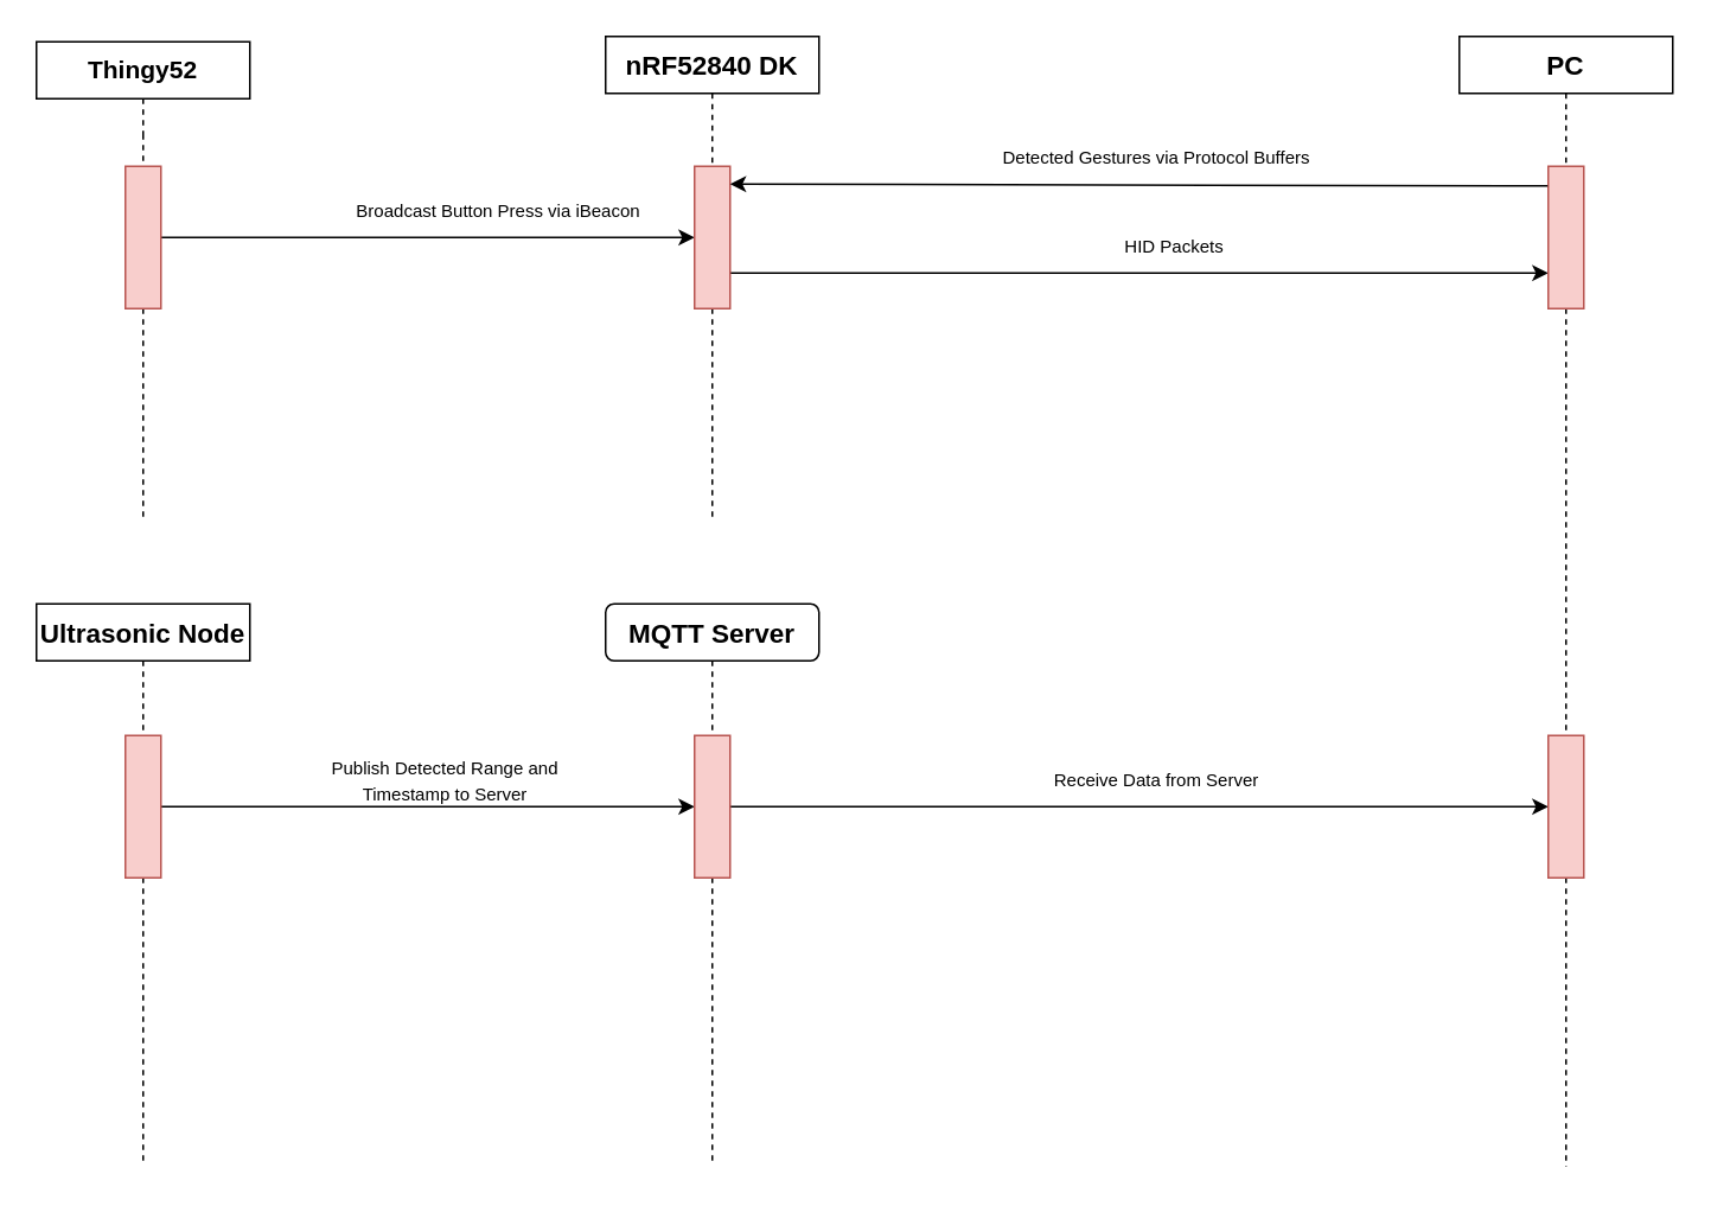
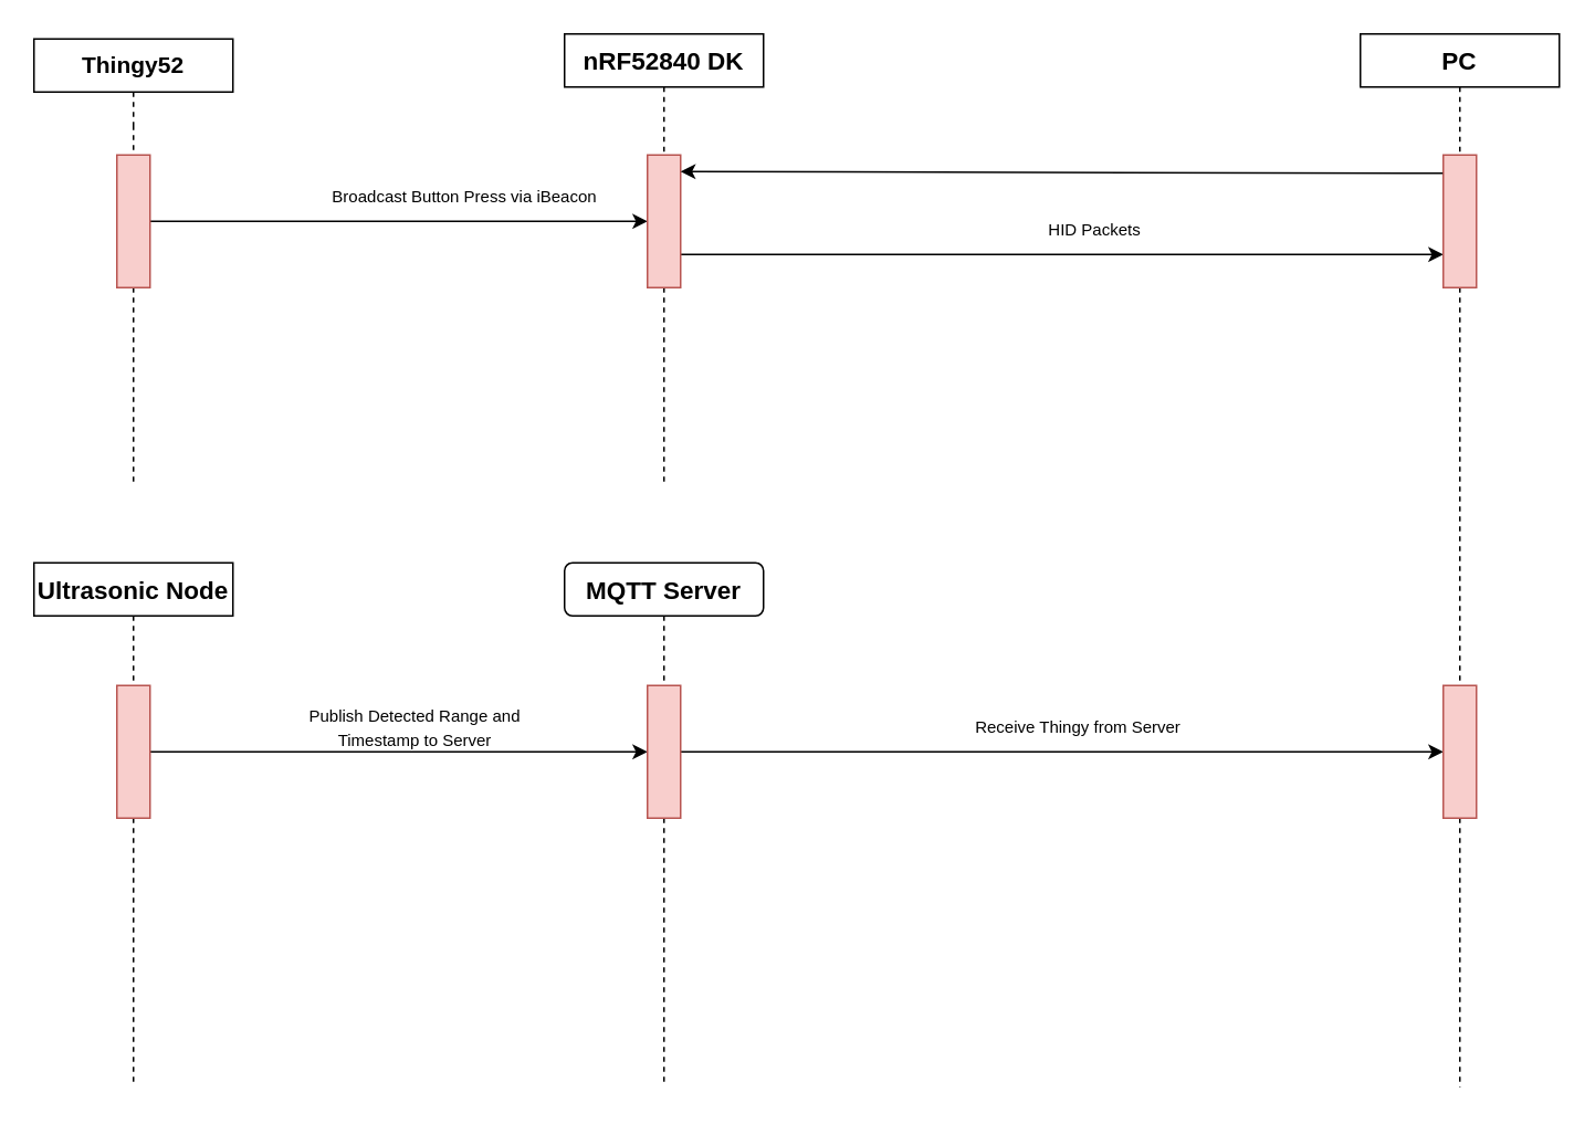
- <mxCell id="30" value="&lt;font style=&quot;&quot;&gt;&lt;span style=&quot;font-size: 10px;&quot;&gt;Detected&amp;nbsp;&lt;/span&gt;&lt;span style=&quot;font-size: 10px; background-color: initial;&quot;&gt;Gestures&amp;nbsp;&lt;/span&gt;&lt;span style=&quot;font-size: 10px;&quot;&gt;via Protocol Buffers&lt;/span&gt;&lt;/font&gt;" style="text;html=1;align=center;verticalAlign=middle;whiteSpace=wrap;rounded=0;" vertex="1" parent="1"><mxGeometry x="530" y="73" width="240" height="30" as="geometry" /></mxCell>
- <mxCell id="33" value="&lt;font style=&quot;font-size: 10px;&quot;&gt;Receive Data from Server&lt;/font&gt;" style="text;html=1;align=center;verticalAlign=middle;whiteSpace=wrap;rounded=0;" vertex="1" parent="1"><mxGeometry x="560" y="423" width="180" height="30" as="geometry" /></mxCell>
+ <mxCell id="33" value="&lt;font style=&quot;font-size: 10px;&quot;&gt;Receive Thingy from Server&lt;/font&gt;" style="text;html=1;align=center;verticalAlign=middle;whiteSpace=wrap;rounded=0;" vertex="1" parent="1"><mxGeometry x="560" y="423" width="180" height="30" as="geometry" /></mxCell>
